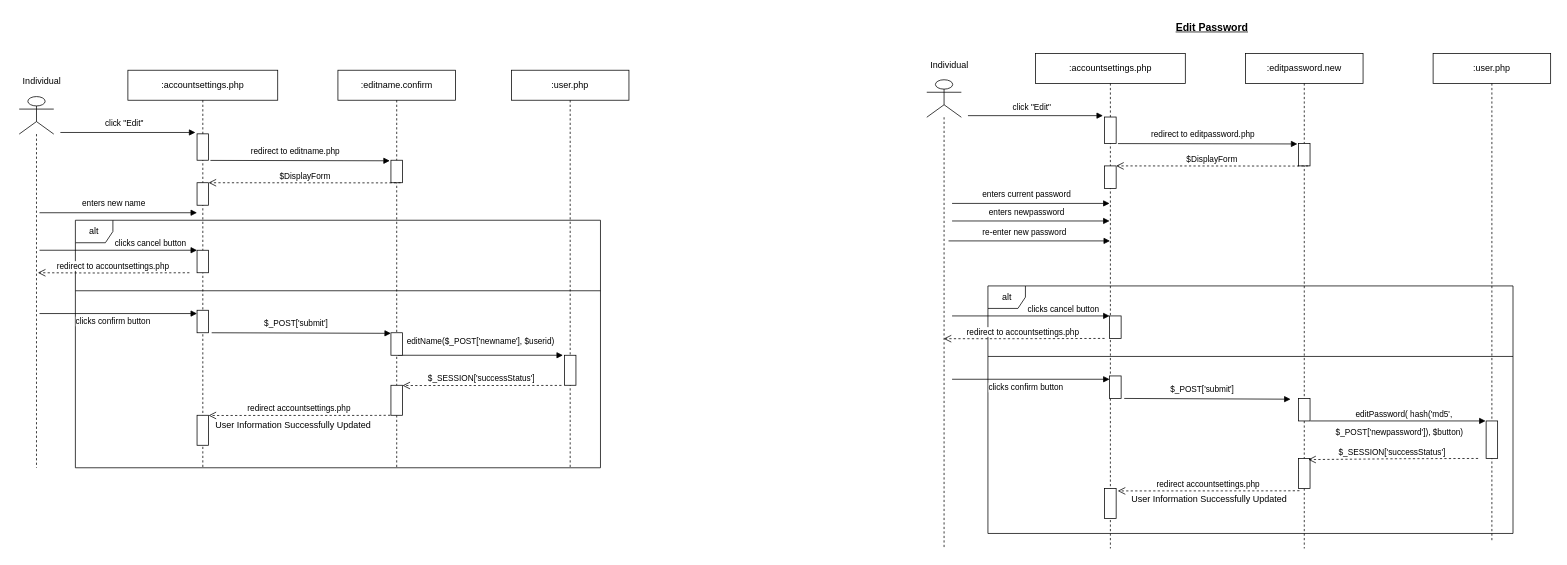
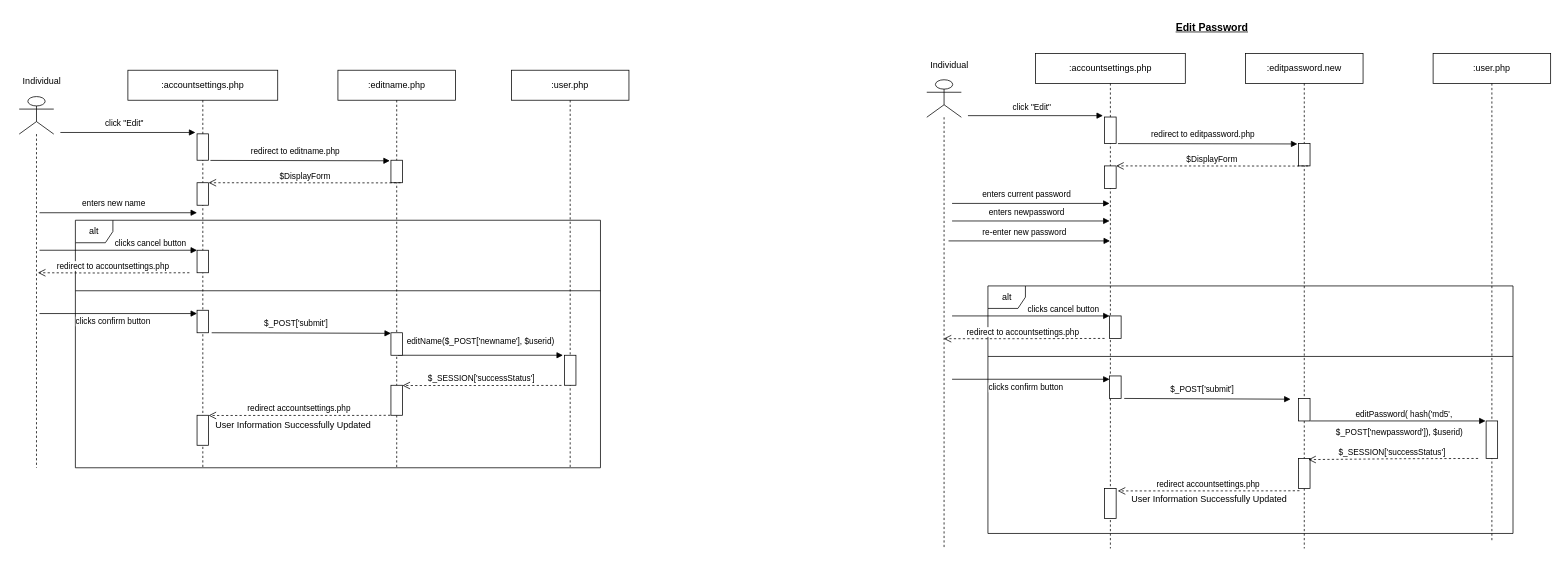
- <mxCell id="12" value=":editname.confirm" style="shape=umlLifeline;perimeter=lifelinePerimeter;whiteSpace=wrap;html=1;container=0;collapsible=0;recursiveResize=0;outlineConnect=0;" parent="1" vertex="1"><mxGeometry x="450" y="93" width="156.72" height="530" as="geometry" /></mxCell>
+ <mxCell id="12" value=":editname.php" style="shape=umlLifeline;perimeter=lifelinePerimeter;whiteSpace=wrap;html=1;container=0;collapsible=0;recursiveResize=0;outlineConnect=0;" parent="1" vertex="1"><mxGeometry x="450" y="93" width="156.72" height="530" as="geometry" /></mxCell>
- <mxCell id="59" value="&lt;font style=&quot;font-size: 11px;&quot;&gt;$_POST['newpassword']), $button)&lt;/font&gt;" style="text;html=1;align=center;verticalAlign=middle;resizable=0;points=[];autosize=1;strokeColor=none;fillColor=none;" parent="1" vertex="1"><mxGeometry x="1770" y="560.57" width="190" height="30" as="geometry" /></mxCell>
+ <mxCell id="59" value="&lt;font style=&quot;font-size: 11px;&quot;&gt;$_POST['newpassword']), $userid)&lt;/font&gt;" style="text;html=1;align=center;verticalAlign=middle;resizable=0;points=[];autosize=1;strokeColor=none;fillColor=none;" parent="1" vertex="1"><mxGeometry x="1770" y="560.57" width="190" height="30" as="geometry" /></mxCell>
